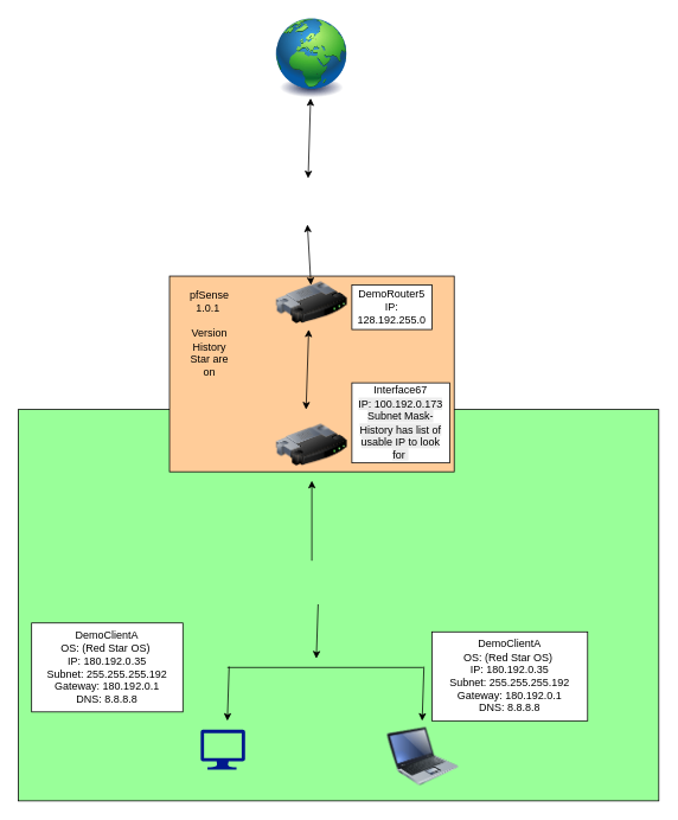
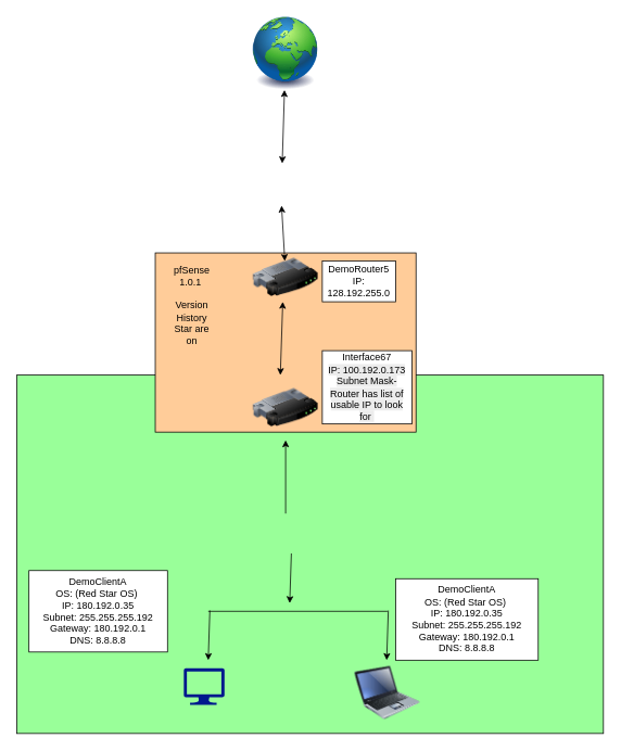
- <mxCell id="21" value="&lt;div&gt;Interface67&lt;/div&gt;&lt;span style=&quot;color: rgb(0, 0, 0); font-family: Helvetica; font-size: 12px; font-style: normal; font-variant-ligatures: normal; font-variant-caps: normal; font-weight: 400; letter-spacing: normal; orphans: 2; text-align: center; text-indent: 0px; text-transform: none; widows: 2; word-spacing: 0px; -webkit-text-stroke-width: 0px; white-space: normal; background-color: rgb(236, 236, 236); text-decoration-thickness: initial; text-decoration-style: initial; text-decoration-color: initial; float: none; display: inline !important;&quot;&gt;IP: 100.192.0.173&lt;/span&gt;&lt;div&gt;&lt;span style=&quot;color: rgb(0, 0, 0); font-family: Helvetica; font-size: 12px; font-style: normal; font-variant-ligatures: normal; font-variant-caps: normal; font-weight: 400; letter-spacing: normal; orphans: 2; text-align: center; text-indent: 0px; text-transform: none; widows: 2; word-spacing: 0px; -webkit-text-stroke-width: 0px; white-space: normal; background-color: rgb(236, 236, 236); text-decoration-thickness: initial; text-decoration-style: initial; text-decoration-color: initial; float: none; display: inline !important;&quot;&gt;Subnet Mask- History has list of usable IP to look for&amp;nbsp;&lt;/span&gt;&lt;/div&gt;" style="rounded=0;whiteSpace=wrap;html=1;" parent="1" vertex="1"><mxGeometry x="395" y="430" width="110" height="90" as="geometry" /></mxCell>
+ <mxCell id="21" value="&lt;div&gt;Interface67&lt;/div&gt;&lt;span style=&quot;color: rgb(0, 0, 0); font-family: Helvetica; font-size: 12px; font-style: normal; font-variant-ligatures: normal; font-variant-caps: normal; font-weight: 400; letter-spacing: normal; orphans: 2; text-align: center; text-indent: 0px; text-transform: none; widows: 2; word-spacing: 0px; -webkit-text-stroke-width: 0px; white-space: normal; background-color: rgb(236, 236, 236); text-decoration-thickness: initial; text-decoration-style: initial; text-decoration-color: initial; float: none; display: inline !important;&quot;&gt;IP: 100.192.0.173&lt;/span&gt;&lt;div&gt;&lt;span style=&quot;color: rgb(0, 0, 0); font-family: Helvetica; font-size: 12px; font-style: normal; font-variant-ligatures: normal; font-variant-caps: normal; font-weight: 400; letter-spacing: normal; orphans: 2; text-align: center; text-indent: 0px; text-transform: none; widows: 2; word-spacing: 0px; -webkit-text-stroke-width: 0px; white-space: normal; background-color: rgb(236, 236, 236); text-decoration-thickness: initial; text-decoration-style: initial; text-decoration-color: initial; float: none; display: inline !important;&quot;&gt;Subnet Mask- Router has list of usable IP to look for&amp;nbsp;&lt;/span&gt;&lt;/div&gt;" style="rounded=0;whiteSpace=wrap;html=1;" parent="1" vertex="1"><mxGeometry x="395" y="430" width="110" height="90" as="geometry" /></mxCell>
